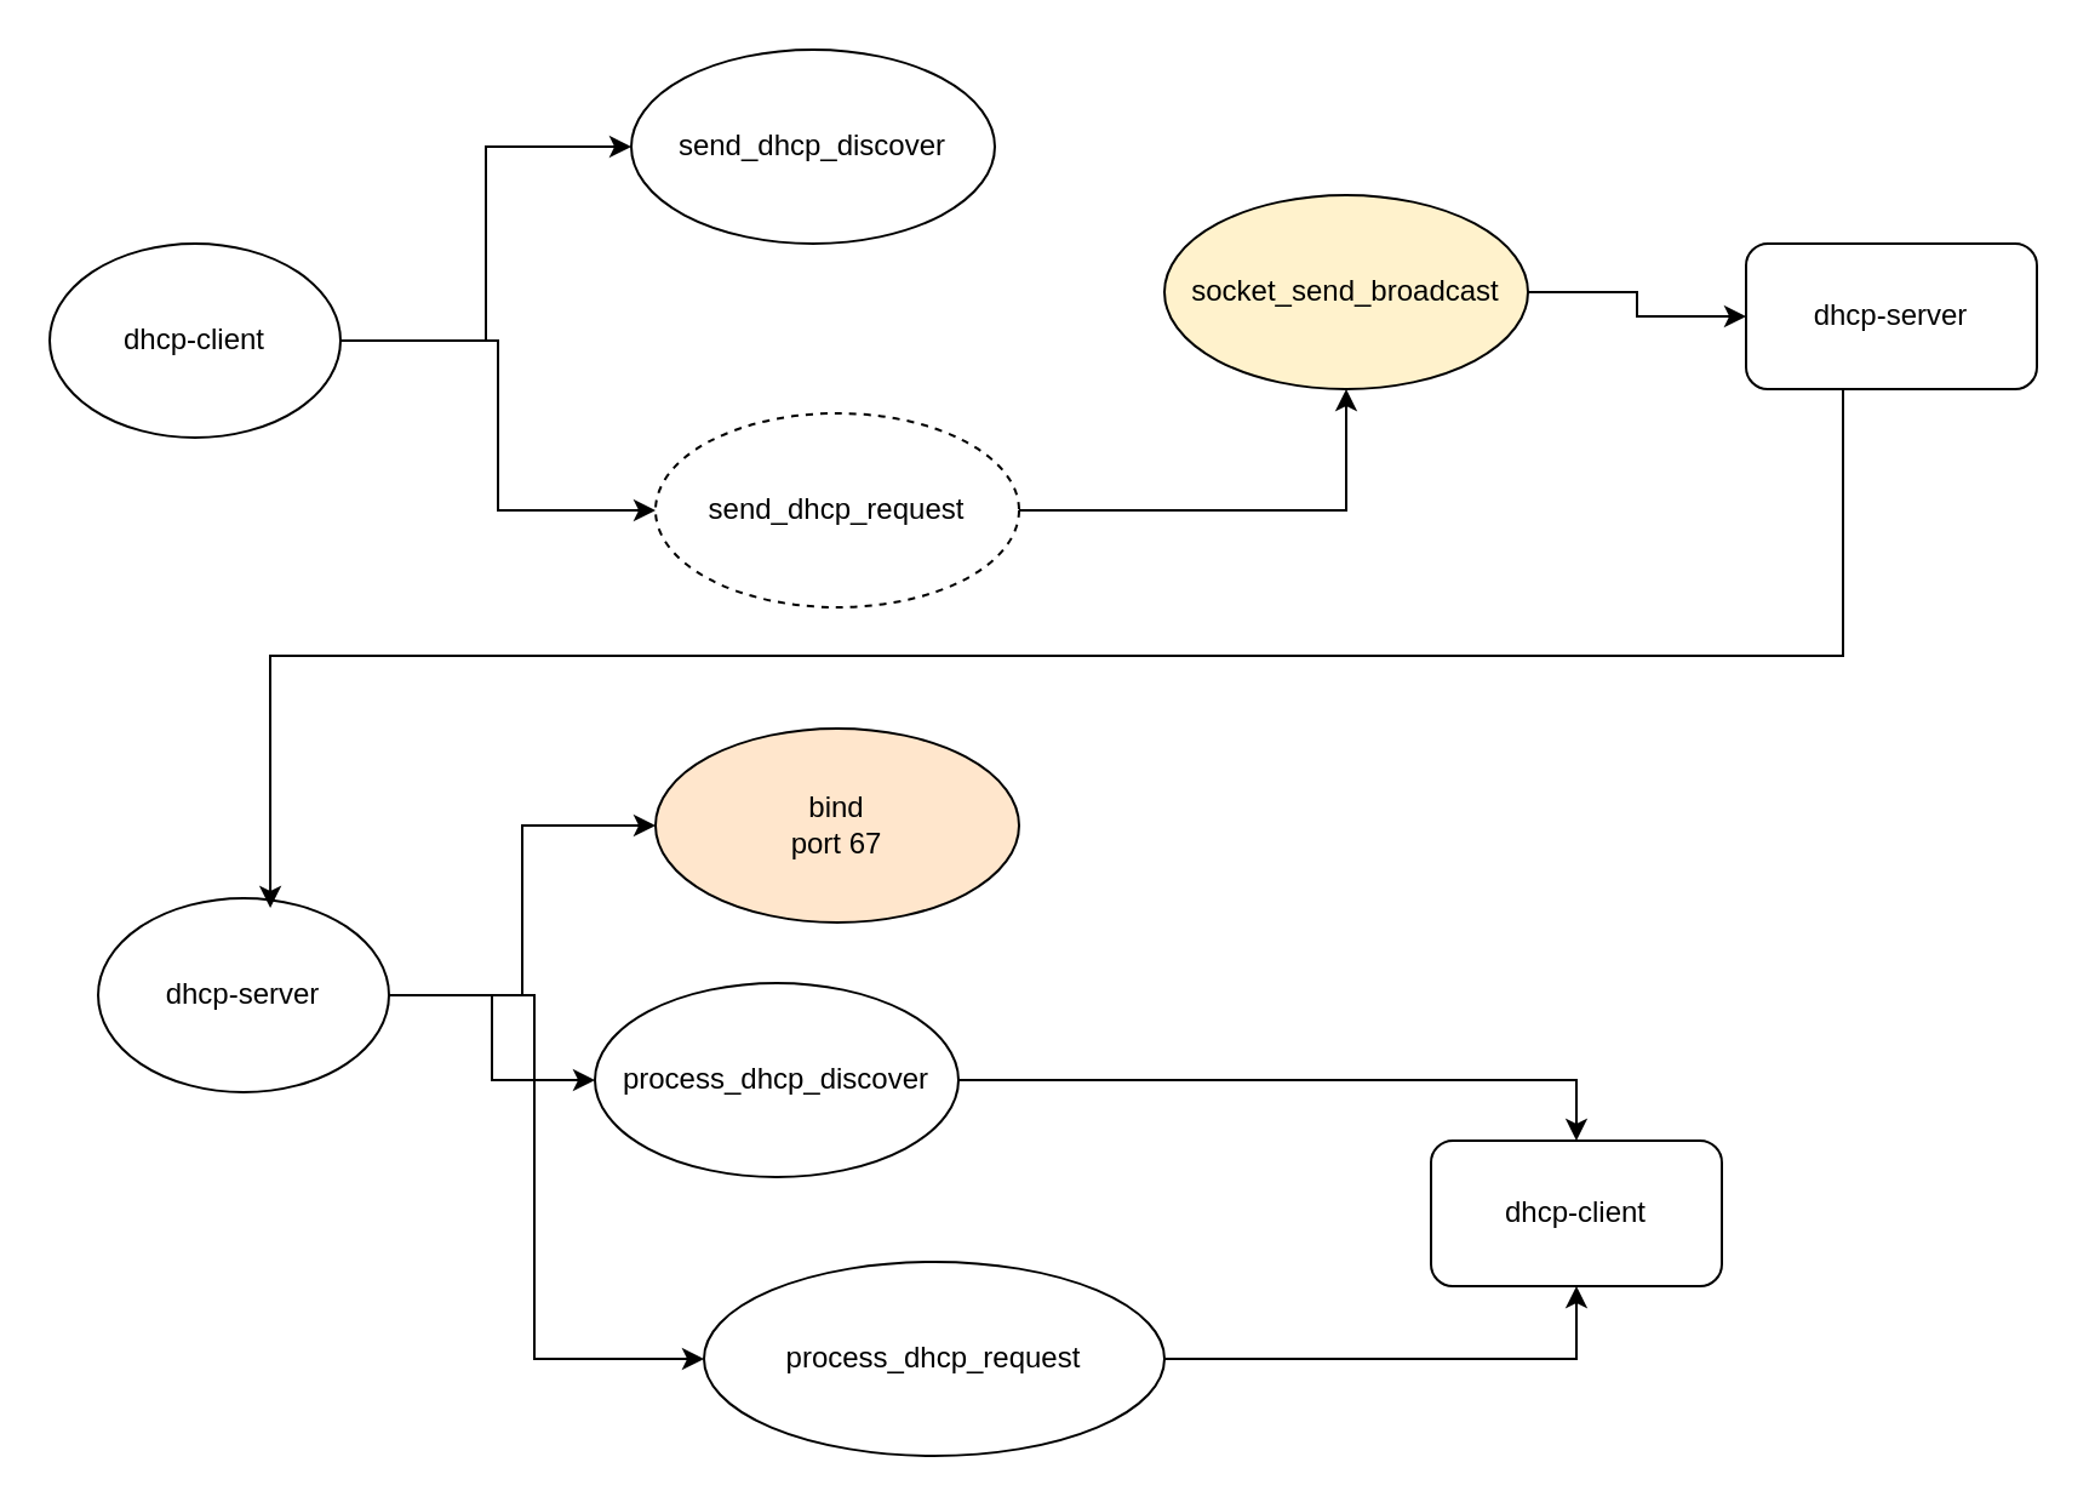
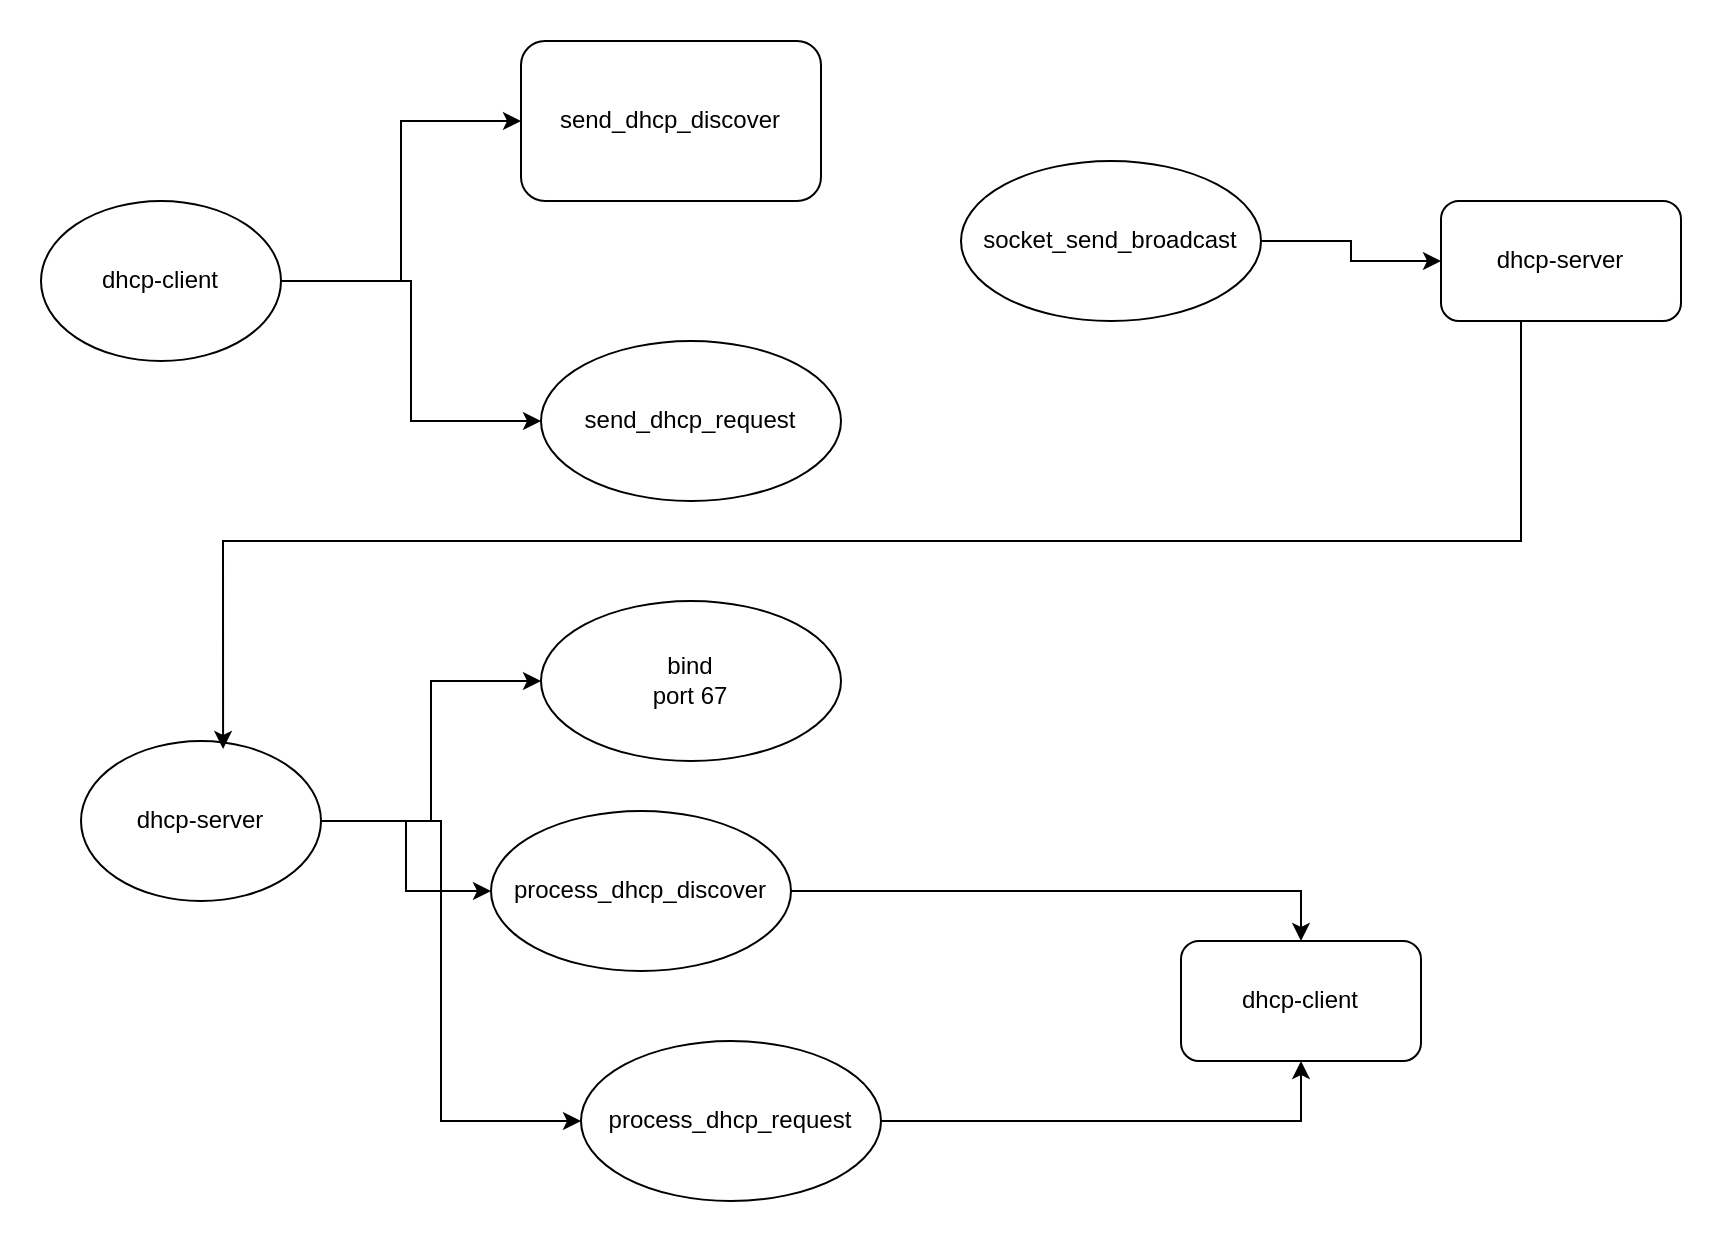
- <mxCell id="5" value="send_dhcp_discover" style="ellipse;whiteSpace=wrap;html=1;" vertex="1" parent="1"><mxGeometry x="260" y="20" width="150" height="80" as="geometry" /></mxCell>
+ <mxCell id="5" value="send_dhcp_discover" style="whiteSpace=wrap;html=1;rounded=1;" vertex="1" parent="1"><mxGeometry x="260" y="20" width="150" height="80" as="geometry" /></mxCell>
- <mxCell id="9" value="socket_send_broadcast" style="ellipse;whiteSpace=wrap;html=1;fillColor=#fff2cc;" vertex="1" parent="1"><mxGeometry x="480" y="80" width="150" height="80" as="geometry" /></mxCell>
+ <mxCell id="9" value="socket_send_broadcast" style="ellipse;whiteSpace=wrap;html=1;" vertex="1" parent="1"><mxGeometry x="480" y="80" width="150" height="80" as="geometry" /></mxCell>
- <mxCell id="7" value="send_dhcp_request" style="ellipse;whiteSpace=wrap;html=1;dashed=1;" vertex="1" parent="1"><mxGeometry x="270" y="170" width="150" height="80" as="geometry" /></mxCell>
+ <mxCell id="7" value="send_dhcp_request" style="ellipse;whiteSpace=wrap;html=1;" vertex="1" parent="1"><mxGeometry x="270" y="170" width="150" height="80" as="geometry" /></mxCell>
- <mxCell id="6" style="edgeStyle=orthogonalEdgeStyle;rounded=0;orthogonalLoop=1;jettySize=auto;html=1;entryX=0.5;entryY=1;entryDx=0;entryDy=0;" edge="1" parent="1" source="7" target="9"><mxGeometry relative="1" as="geometry" /></mxCell>
- <mxCell id="15" value="bind&lt;br&gt;port 67" style="ellipse;whiteSpace=wrap;html=1;fillColor=#ffe6cc;" vertex="1" parent="1"><mxGeometry x="270" y="300" width="150" height="80" as="geometry" /></mxCell>
+ <mxCell id="15" value="bind&lt;br&gt;port 67" style="ellipse;whiteSpace=wrap;html=1;" vertex="1" parent="1"><mxGeometry x="270" y="300" width="150" height="80" as="geometry" /></mxCell>
- <mxCell id="19" value="process_dhcp_request" style="ellipse;whiteSpace=wrap;html=1;" vertex="1" parent="1"><mxGeometry x="290" y="520" width="190" height="80" as="geometry" /></mxCell>
+ <mxCell id="19" value="process_dhcp_request" style="ellipse;whiteSpace=wrap;html=1;" vertex="1" parent="1"><mxGeometry x="290" y="520" width="150" height="80" as="geometry" /></mxCell>
